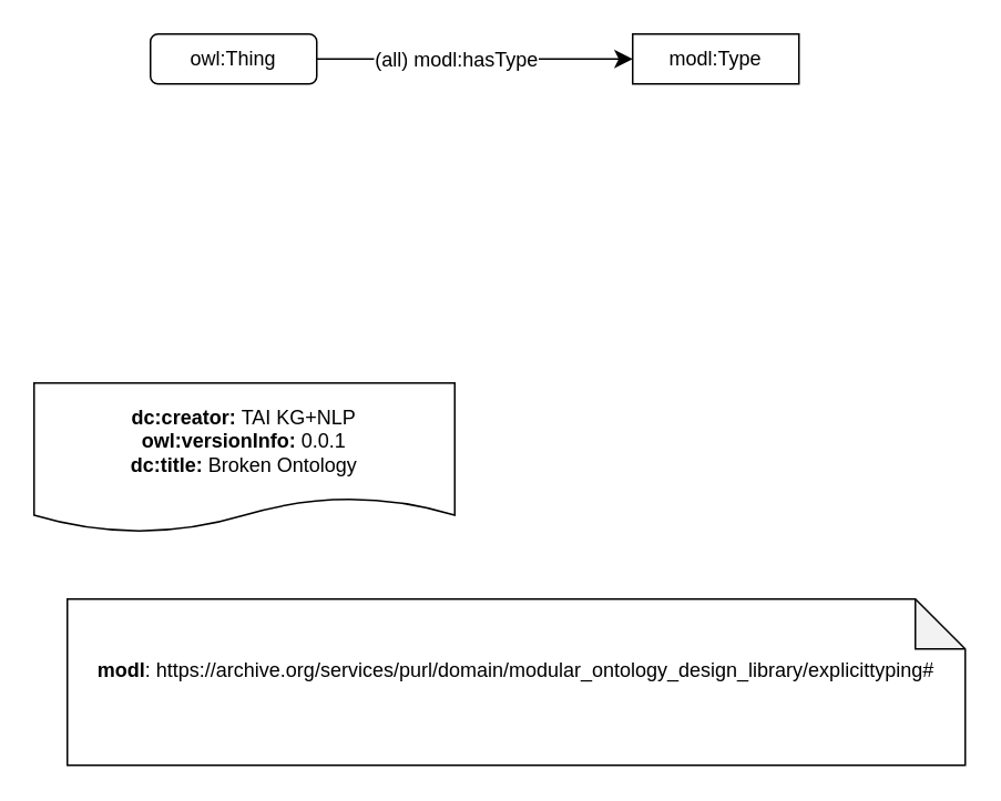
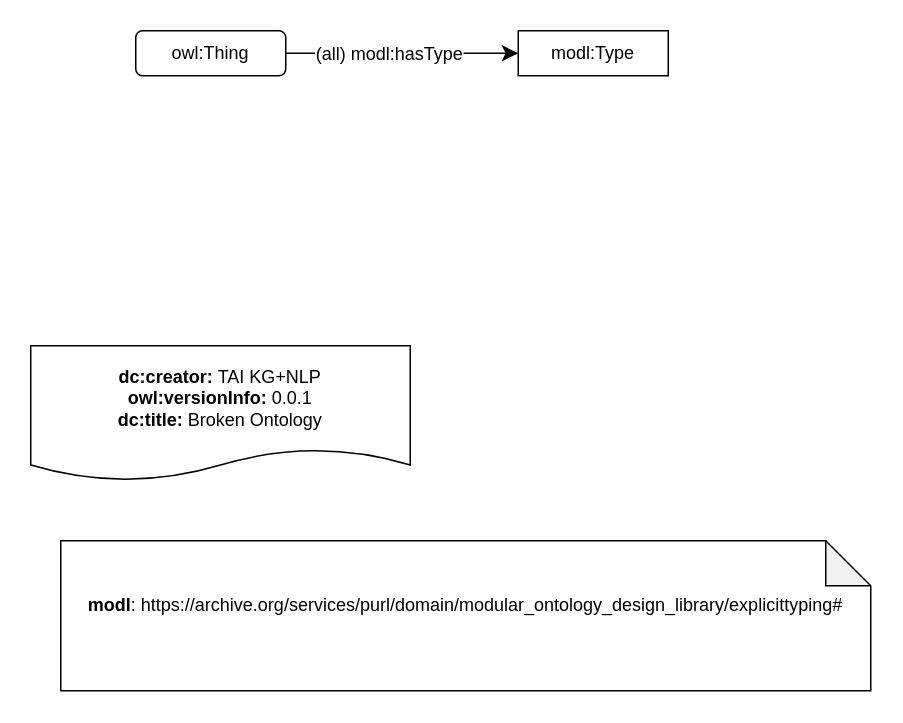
- <mxCell id="4" value="modl:Type" style="rounded=0;whiteSpace=wrap;html=1;snapToPoint=1;points=[[0.1,0],[0.2,0],[0.3,0],[0.4,0],[0.5,0],[0.6,0],[0.7,0],[0.8,0],[0.9,0],[0,0.1],[0,0.3],[0,0.5],[0,0.7],[0,0.9],[0.1,1],[0.2,1],[0.3,1],[0.4,1],[0.5,1],[0.6,1],[0.7,1],[0.8,1],[0.9,1],[1,0.1],[1,0.3],[1,0.5],[1,0.7],[1,0.9]];" parent="1" vertex="1"><mxGeometry x="380" y="20" width="100" height="30" as="geometry" /></mxCell>
+ <mxCell id="4" value="modl:Type" style="rounded=0;whiteSpace=wrap;html=1;snapToPoint=1;points=[[0.1,0],[0.2,0],[0.3,0],[0.4,0],[0.5,0],[0.6,0],[0.7,0],[0.8,0],[0.9,0],[0,0.1],[0,0.3],[0,0.5],[0,0.7],[0,0.9],[0.1,1],[0.2,1],[0.3,1],[0.4,1],[0.5,1],[0.6,1],[0.7,1],[0.8,1],[0.9,1],[1,0.1],[1,0.3],[1,0.5],[1,0.7],[1,0.9]];" parent="1" vertex="1"><mxGeometry x="345" y="20" width="100" height="30" as="geometry" /></mxCell>
